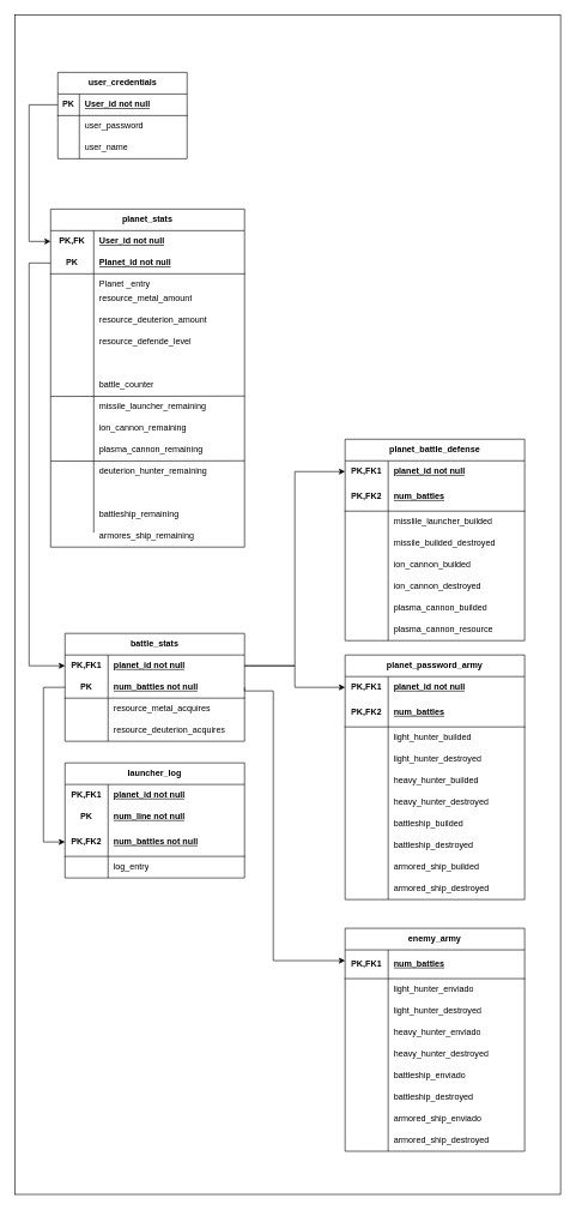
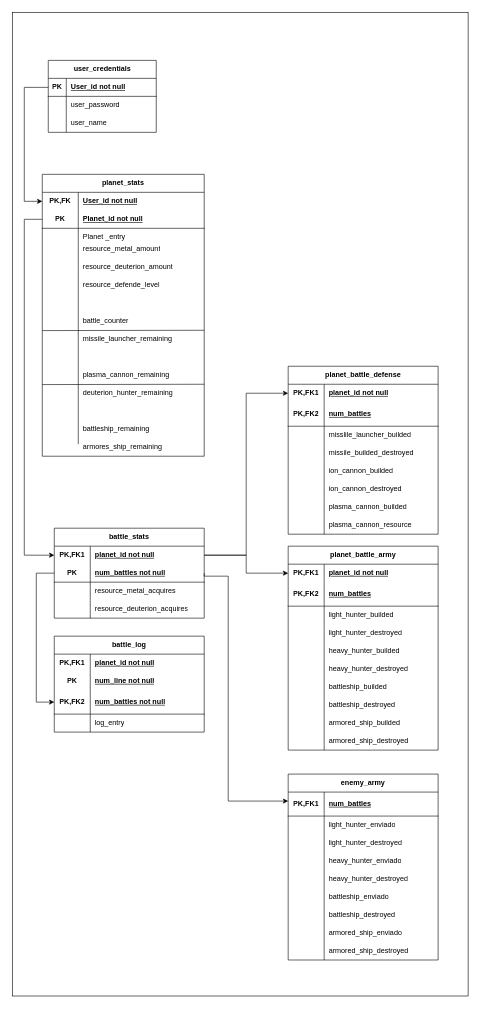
- <mxCell id="22" value="ion_cannon_remaining" style="shape=partialRectangle;connectable=0;fillColor=none;top=0;left=0;bottom=0;right=0;align=left;spacingLeft=6;overflow=hidden;html=1;whiteSpace=wrap;" parent="1" vertex="1"><mxGeometry x="130" y="580" width="210" height="30" as="geometry"><mxRectangle width="210" height="30" as="alternateBounds" /></mxGeometry></mxCell>
- <mxCell id="92" value="planet_password_army" style="shape=table;startSize=30;container=1;collapsible=1;childLayout=tableLayout;fixedRows=1;rowLines=0;fontStyle=1;align=center;resizeLast=1;html=1;whiteSpace=wrap;" parent="1" vertex="1"><mxGeometry x="480" y="910" width="250" height="340" as="geometry" /></mxCell>
+ <mxCell id="92" value="planet_battle_army" style="shape=table;startSize=30;container=1;collapsible=1;childLayout=tableLayout;fixedRows=1;rowLines=0;fontStyle=1;align=center;resizeLast=1;html=1;whiteSpace=wrap;" parent="1" vertex="1"><mxGeometry x="480" y="910" width="250" height="340" as="geometry" /></mxCell>
- <mxCell id="52" value="launcher_log" style="shape=table;startSize=30;container=1;collapsible=1;childLayout=tableLayout;fixedRows=1;rowLines=0;fontStyle=1;align=center;resizeLast=1;html=1;whiteSpace=wrap;" parent="1" vertex="1"><mxGeometry x="90" y="1060" width="250" height="160" as="geometry" /></mxCell>
+ <mxCell id="52" value="battle_log" style="shape=table;startSize=30;container=1;collapsible=1;childLayout=tableLayout;fixedRows=1;rowLines=0;fontStyle=1;align=center;resizeLast=1;html=1;whiteSpace=wrap;" parent="1" vertex="1"><mxGeometry x="90" y="1060" width="250" height="160" as="geometry" /></mxCell>
